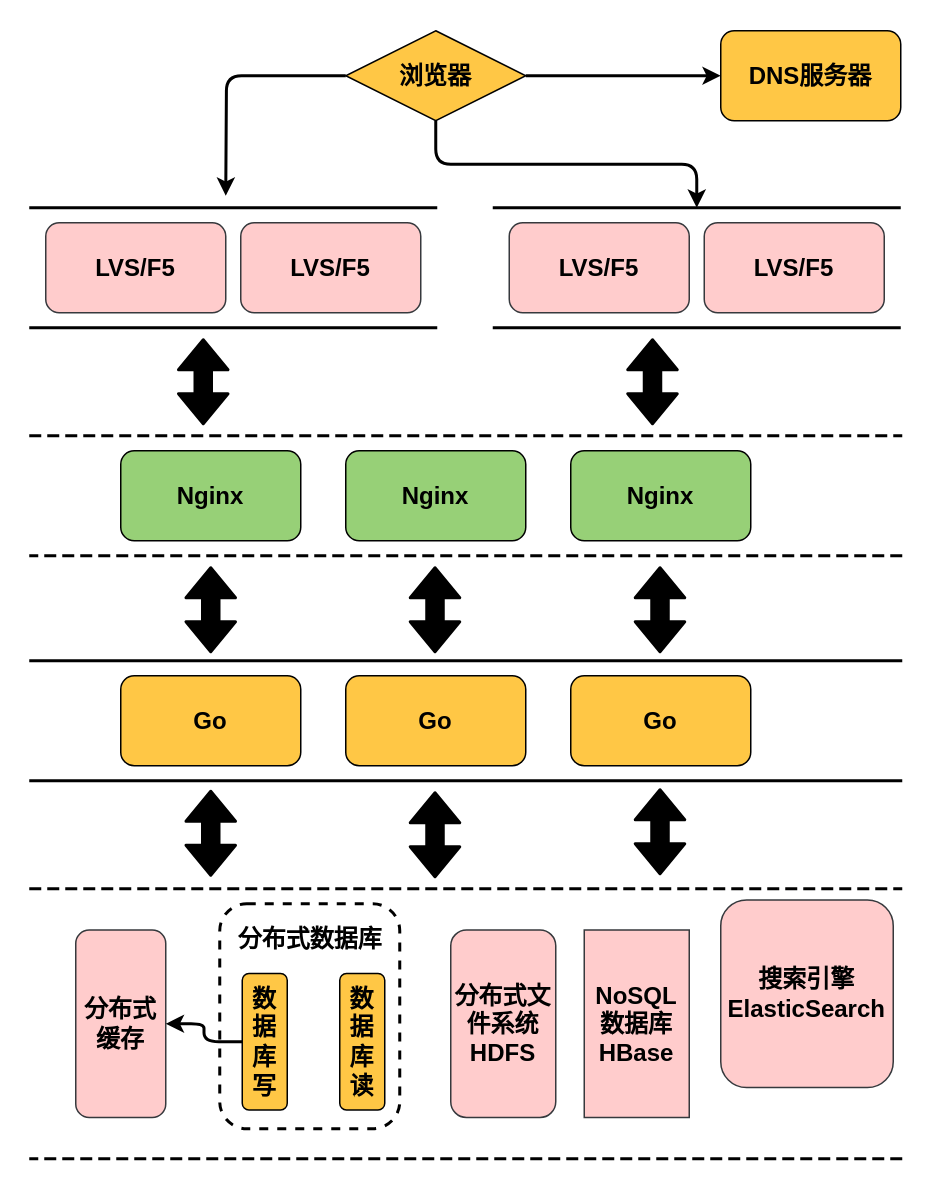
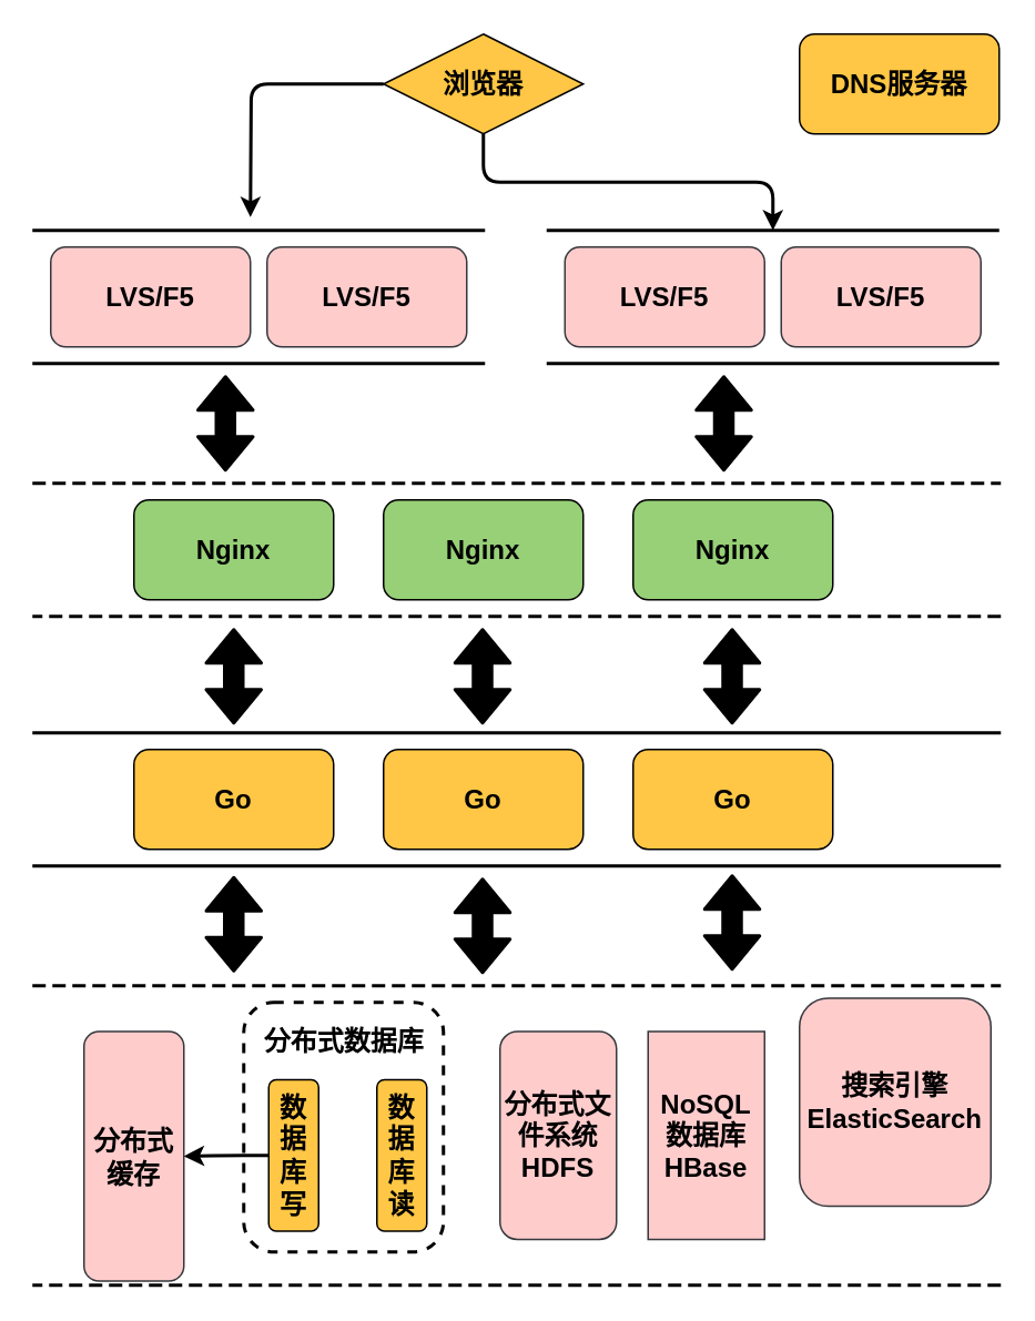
- <mxCell id="8" style="edgeStyle=orthogonalEdgeStyle;rounded=1;orthogonalLoop=1;jettySize=auto;html=1;entryX=0;entryY=0.5;entryDx=0;entryDy=0;shadow=0;strokeWidth=2;fillColor=#000000;fontSize=16;" edge="1" parent="1" source="9" target="35"><mxGeometry relative="1" as="geometry" /></mxCell>
- <mxCell id="17" value="分布式缓存" style="rounded=1;whiteSpace=wrap;html=1;glass=0;fontSize=16;fillColor=#ffcccc;fontStyle=1;strokeColor=#36393d;" parent="1" vertex="1"><mxGeometry x="50" y="619.5" width="60" height="125" as="geometry" /></mxCell>
+ <mxCell id="17" value="分布式缓存" style="rounded=1;whiteSpace=wrap;html=1;glass=0;fontSize=16;fillColor=#ffcccc;fontStyle=1;strokeColor=#36393d;" parent="1" vertex="1"><mxGeometry x="50" y="619.5" width="60" height="150" as="geometry" /></mxCell>
